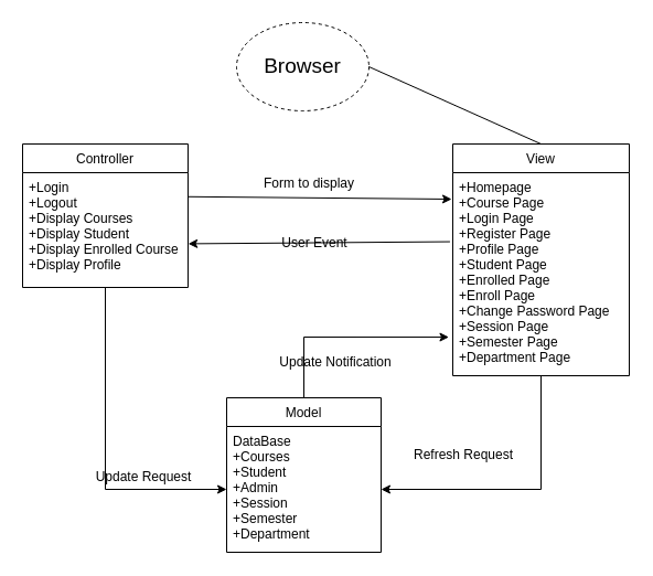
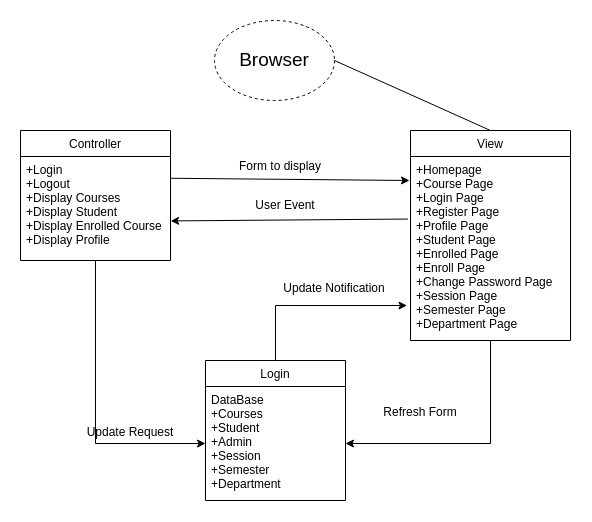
- <mxCell id="16" value="User Event" style="text;html=1;strokeColor=none;fillColor=none;align=center;verticalAlign=middle;whiteSpace=wrap;rounded=0;" vertex="1" parent="1"><mxGeometry x="225" y="210" width="120" height="20" as="geometry" /></mxCell>
+ <mxCell id="16" value="User Event" style="text;html=1;strokeColor=none;fillColor=none;align=center;verticalAlign=middle;whiteSpace=wrap;rounded=0;" vertex="1" parent="1"><mxGeometry x="225" y="195" width="120" height="20" as="geometry" /></mxCell>
- <mxCell id="18" value="Update Notification" style="text;html=1;strokeColor=none;fillColor=none;align=center;verticalAlign=middle;whiteSpace=wrap;rounded=0;" vertex="1" parent="1"><mxGeometry x="244" y="317.5" width="120" height="20" as="geometry" /></mxCell>
+ <mxCell id="18" value="Update Notification" style="text;html=1;strokeColor=none;fillColor=none;align=center;verticalAlign=middle;whiteSpace=wrap;rounded=0;" vertex="1" parent="1"><mxGeometry x="274" y="277.5" width="120" height="20" as="geometry" /></mxCell>
- <mxCell id="9" value="Model" style="swimlane;fontStyle=0;childLayout=stackLayout;horizontal=1;startSize=26;fillColor=none;horizontalStack=0;resizeParent=1;resizeParentMax=0;resizeLast=0;collapsible=1;marginBottom=0;" vertex="1" parent="1"><mxGeometry x="205" y="360" width="140" height="140" as="geometry" /></mxCell>
+ <mxCell id="9" value="Login" style="swimlane;fontStyle=0;childLayout=stackLayout;horizontal=1;startSize=26;fillColor=none;horizontalStack=0;resizeParent=1;resizeParentMax=0;resizeLast=0;collapsible=1;marginBottom=0;" vertex="1" parent="1"><mxGeometry x="205" y="360" width="140" height="140" as="geometry" /></mxCell>
- <mxCell id="17" value="Refresh Request" style="text;html=1;strokeColor=none;fillColor=none;align=center;verticalAlign=middle;whiteSpace=wrap;rounded=0;" vertex="1" parent="1"><mxGeometry x="360" y="402" width="120" height="20" as="geometry" /></mxCell>
+ <mxCell id="17" value="Refresh Form" style="text;html=1;strokeColor=none;fillColor=none;align=center;verticalAlign=middle;whiteSpace=wrap;rounded=0;" vertex="1" parent="1"><mxGeometry x="360" y="402" width="120" height="20" as="geometry" /></mxCell>
